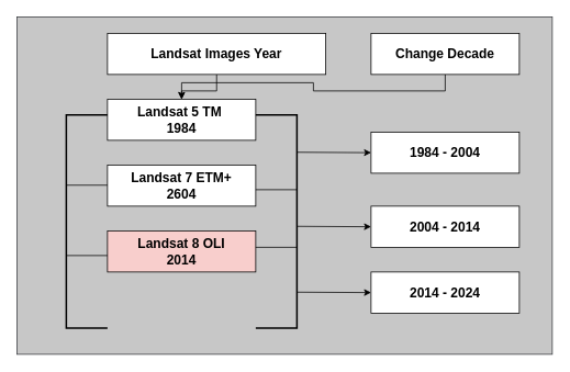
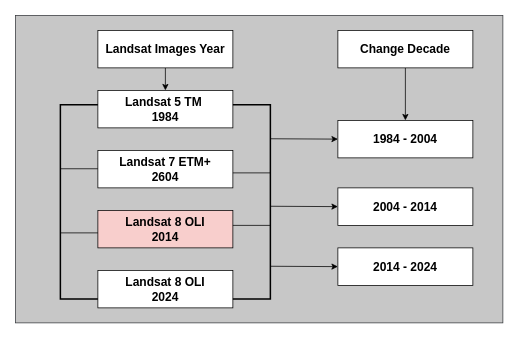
- <mxCell id="4" value="&lt;font style=&quot;font-size: 16px;&quot;&gt;&lt;b&gt;Landsat Images Year&lt;/b&gt;&lt;/font&gt;" style="rounded=0;whiteSpace=wrap;html=1;" vertex="1" parent="1"><mxGeometry x="130" y="40" width="265" height="50" as="geometry" /></mxCell>
+ <mxCell id="4" value="&lt;font style=&quot;font-size: 16px;&quot;&gt;&lt;b&gt;Landsat Images Year&lt;/b&gt;&lt;/font&gt;" style="rounded=0;whiteSpace=wrap;html=1;" vertex="1" parent="1"><mxGeometry x="130" y="40" width="180" height="50" as="geometry" /></mxCell>
- <mxCell id="5" style="edgeStyle=orthogonalEdgeStyle;rounded=0;orthogonalLoop=1;jettySize=auto;html=1;exitX=0.5;exitY=1;exitDx=0;exitDy=0;" edge="1" parent="1" source="6" target="7"><mxGeometry relative="1" as="geometry" /></mxCell>
+ <mxCell id="5" style="edgeStyle=orthogonalEdgeStyle;rounded=0;orthogonalLoop=1;jettySize=auto;html=1;exitX=0.5;exitY=1;exitDx=0;exitDy=0;entryX=0.5;entryY=0;entryDx=0;entryDy=0;" edge="1" parent="1" source="6" target="11"><mxGeometry relative="1" as="geometry" /></mxCell>
+ <mxCell id="10" value="&lt;font style=&quot;font-size: 16px;&quot;&gt;&lt;b&gt;Landsat 8 OLI&lt;/b&gt;&lt;/font&gt;&lt;div&gt;&lt;span style=&quot;font-size: 16px;&quot;&gt;&lt;b&gt;2024&lt;/b&gt;&lt;/span&gt;&lt;/div&gt;" style="rounded=0;whiteSpace=wrap;html=1;" vertex="1" parent="1"><mxGeometry x="130" y="360" width="180" height="50" as="geometry" /></mxCell>
